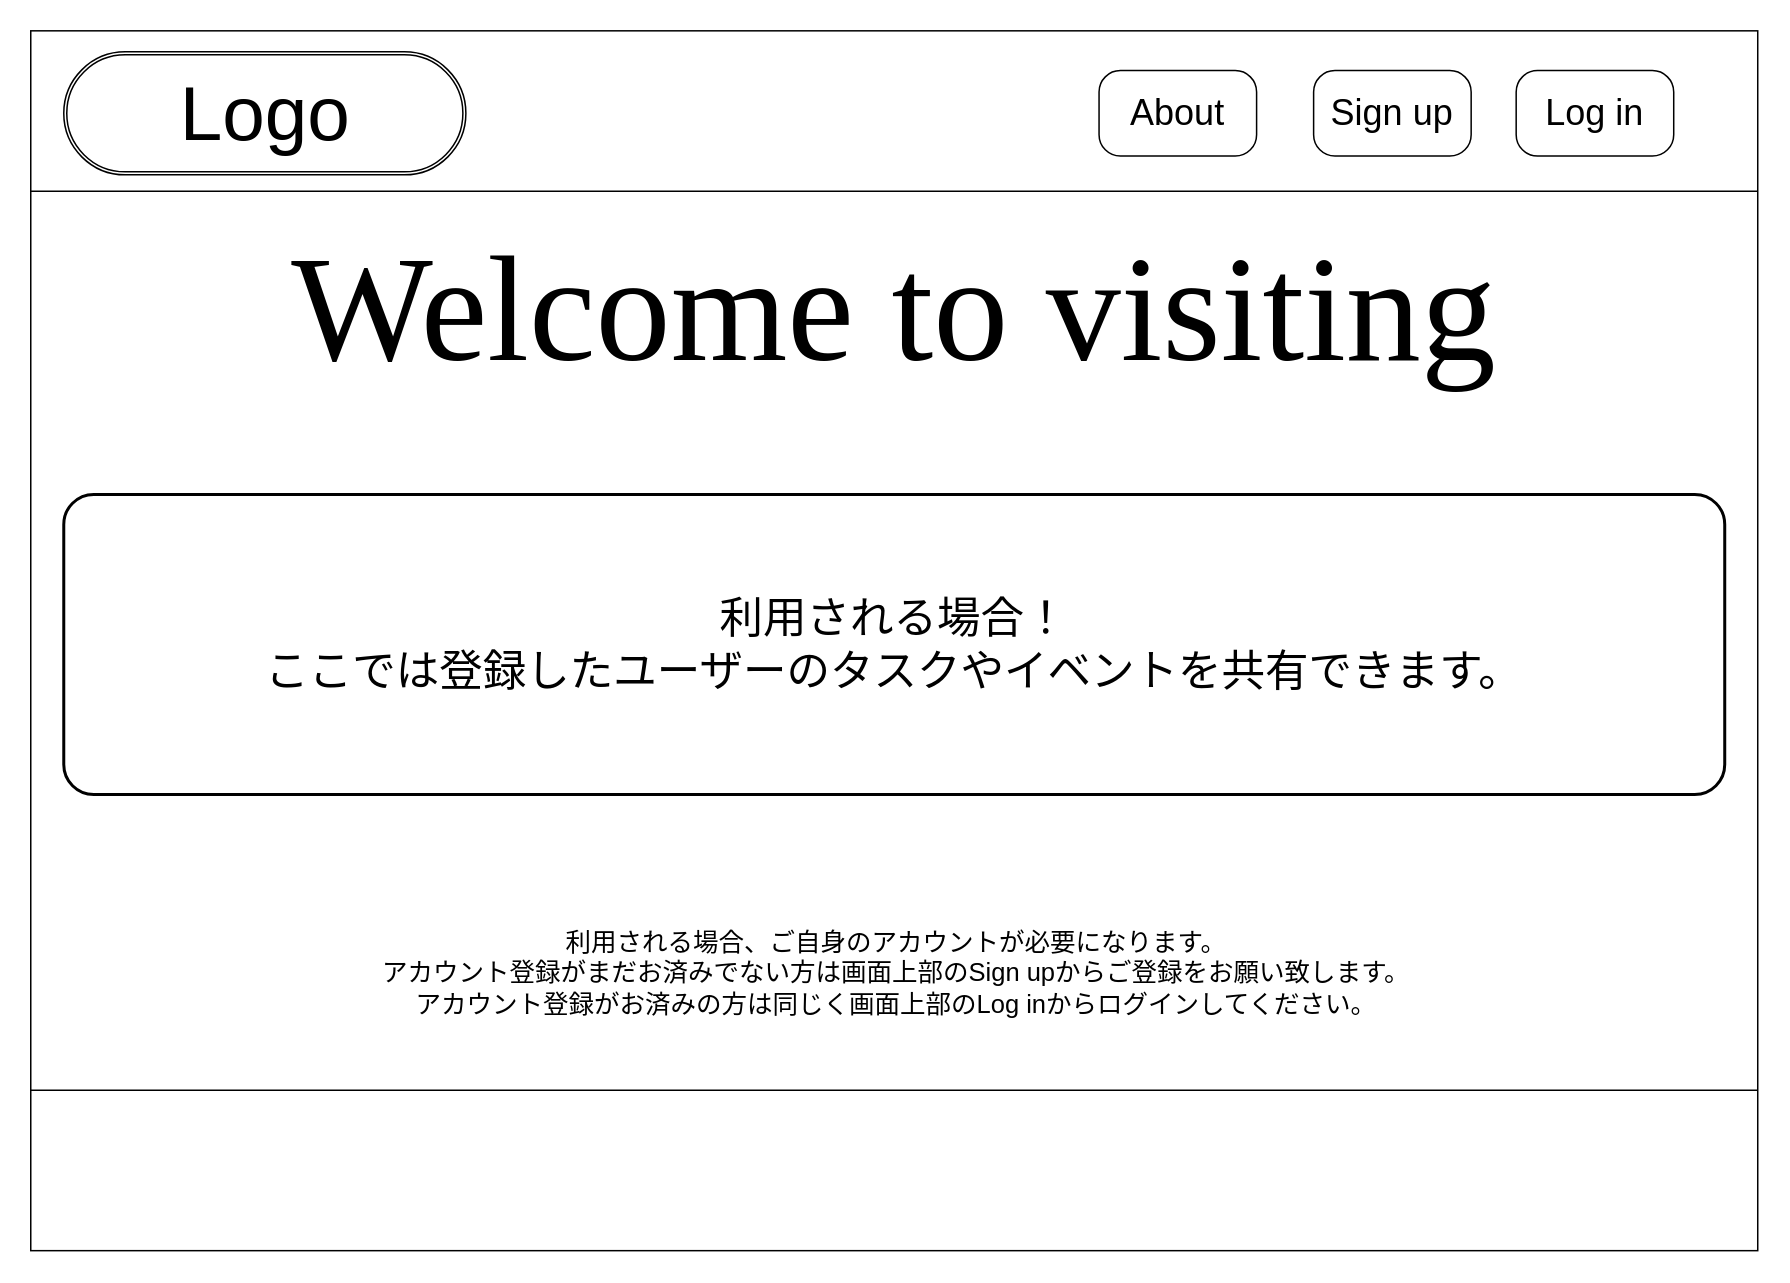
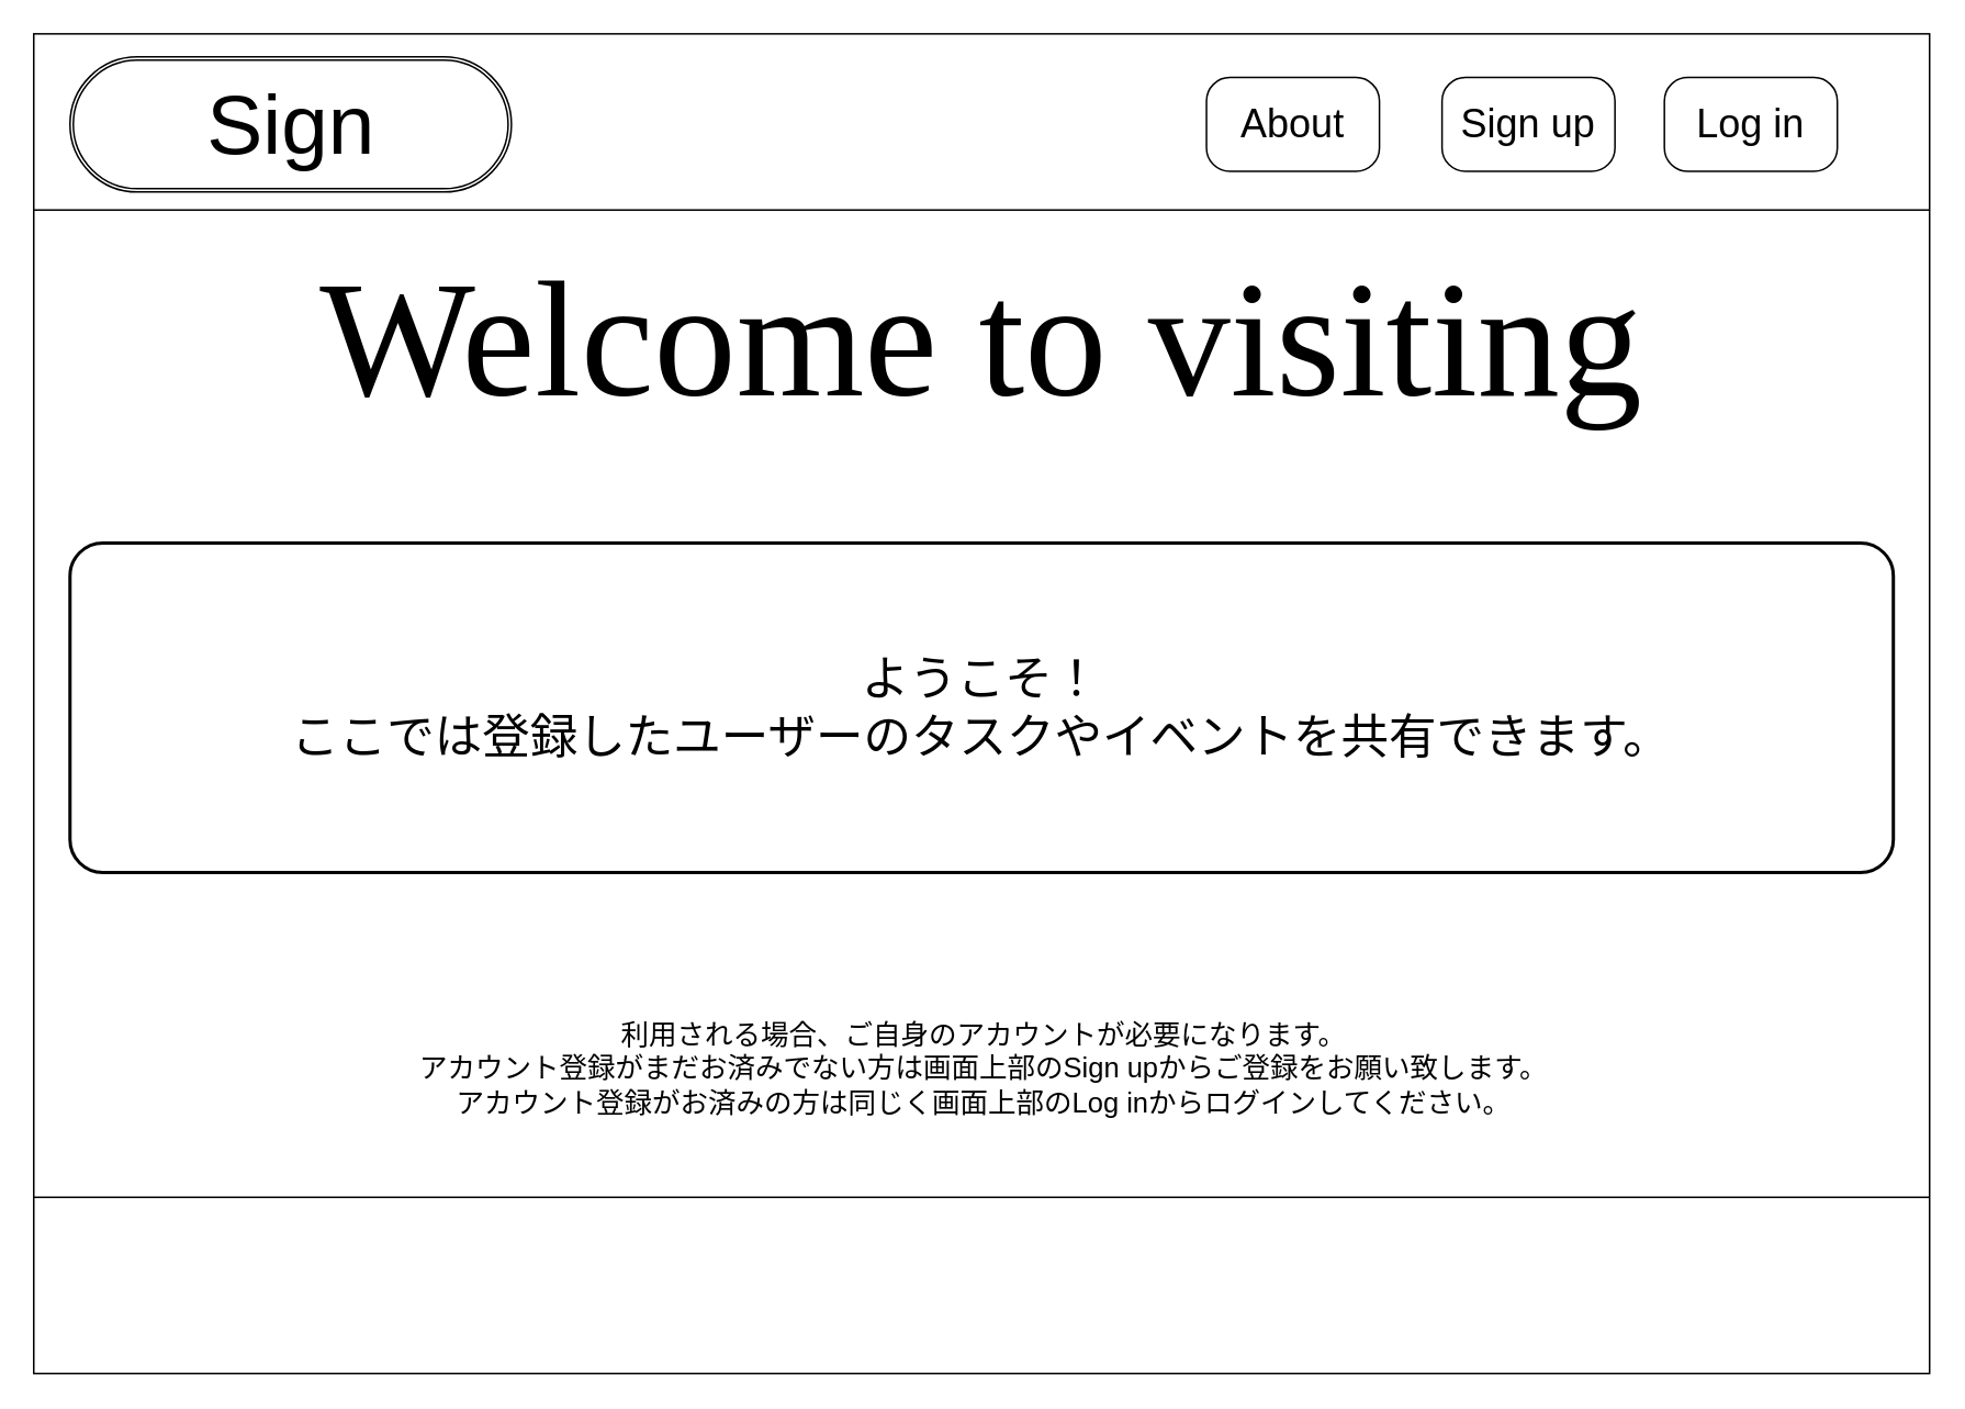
- <mxCell id="4" value="&lt;font color=&quot;#000000&quot; style=&quot;font-size: 51px&quot;&gt;Logo&lt;/font&gt;" style="text;html=1;strokeColor=none;fillColor=none;align=center;verticalAlign=middle;whiteSpace=wrap;rounded=0;" parent="1" vertex="1"><mxGeometry x="83.5" y="44.5" width="185" height="61" as="geometry" /></mxCell>
+ <mxCell id="4" value="&lt;font color=&quot;#000000&quot; style=&quot;font-size: 51px&quot;&gt;Sign&lt;/font&gt;" style="text;html=1;strokeColor=none;fillColor=none;align=center;verticalAlign=middle;whiteSpace=wrap;rounded=0;" parent="1" vertex="1"><mxGeometry x="83.5" y="44.5" width="185" height="61" as="geometry" /></mxCell>
- <mxCell id="8" value="&lt;font color=&quot;#000000&quot; style=&quot;font-size: 29px&quot;&gt;利用される場合！&lt;br&gt;ここでは登録したユーザーのタスクやイベントを共有できます。&lt;br&gt;&lt;/font&gt;" style="rounded=1;arcSize=10;whiteSpace=wrap;html=1;align=center;strokeColor=#000000;strokeWidth=2;fillColor=none;" parent="1" vertex="1"><mxGeometry x="42" y="329" width="1107" height="200" as="geometry" /></mxCell>
+ <mxCell id="8" value="&lt;font color=&quot;#000000&quot; style=&quot;font-size: 29px&quot;&gt;ようこそ！&lt;br&gt;ここでは登録したユーザーのタスクやイベントを共有できます。&lt;br&gt;&lt;/font&gt;" style="rounded=1;arcSize=10;whiteSpace=wrap;html=1;align=center;strokeColor=#000000;strokeWidth=2;fillColor=none;" parent="1" vertex="1"><mxGeometry x="42" y="329" width="1107" height="200" as="geometry" /></mxCell>
